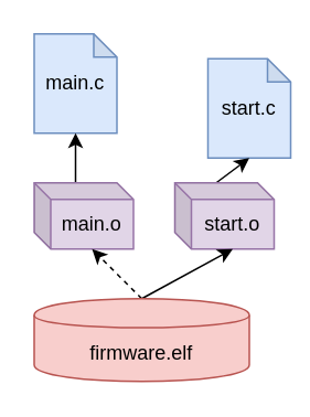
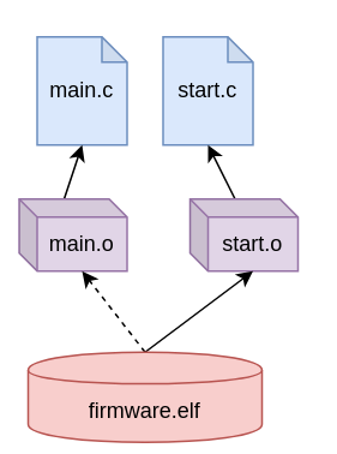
- <mxCell id="3" value="start.c" style="shape=note;whiteSpace=wrap;html=1;backgroundOutline=1;darkOpacity=0.05;size=14;fillColor=#dae8fc;strokeColor=#6c8ebf;" vertex="1" parent="1"><mxGeometry x="125" y="35" width="50" height="60" as="geometry" /></mxCell>
+ <mxCell id="3" value="start.c" style="shape=note;whiteSpace=wrap;html=1;backgroundOutline=1;darkOpacity=0.05;size=14;fillColor=#dae8fc;strokeColor=#6c8ebf;" vertex="1" parent="1"><mxGeometry x="90" y="20" width="50" height="60" as="geometry" /></mxCell>
- <mxCell id="5" value="main.o" style="shape=cube;whiteSpace=wrap;html=1;boundedLbl=1;backgroundOutline=1;darkOpacity=0.05;darkOpacity2=0.1;size=10;fillColor=#e1d5e7;strokeColor=#9673a6;" vertex="1" parent="1"><mxGeometry x="20" y="110" width="60" height="40" as="geometry" /></mxCell>
+ <mxCell id="5" value="main.o" style="shape=cube;whiteSpace=wrap;html=1;boundedLbl=1;backgroundOutline=1;darkOpacity=0.05;darkOpacity2=0.1;size=10;fillColor=#e1d5e7;strokeColor=#9673a6;" vertex="1" parent="1"><mxGeometry x="10" y="110" width="60" height="40" as="geometry" /></mxCell>
- <mxCell id="10" value="firmware.elf" style="shape=cylinder;whiteSpace=wrap;html=1;boundedLbl=1;backgroundOutline=1;fillColor=#f8cecc;strokeColor=#b85450;" vertex="1" parent="1"><mxGeometry x="20" y="180" width="130" height="50" as="geometry" /></mxCell>
+ <mxCell id="10" value="firmware.elf" style="shape=cylinder;whiteSpace=wrap;html=1;boundedLbl=1;backgroundOutline=1;fillColor=#f8cecc;strokeColor=#b85450;" vertex="1" parent="1"><mxGeometry x="15" y="195" width="130" height="50" as="geometry" /></mxCell>
